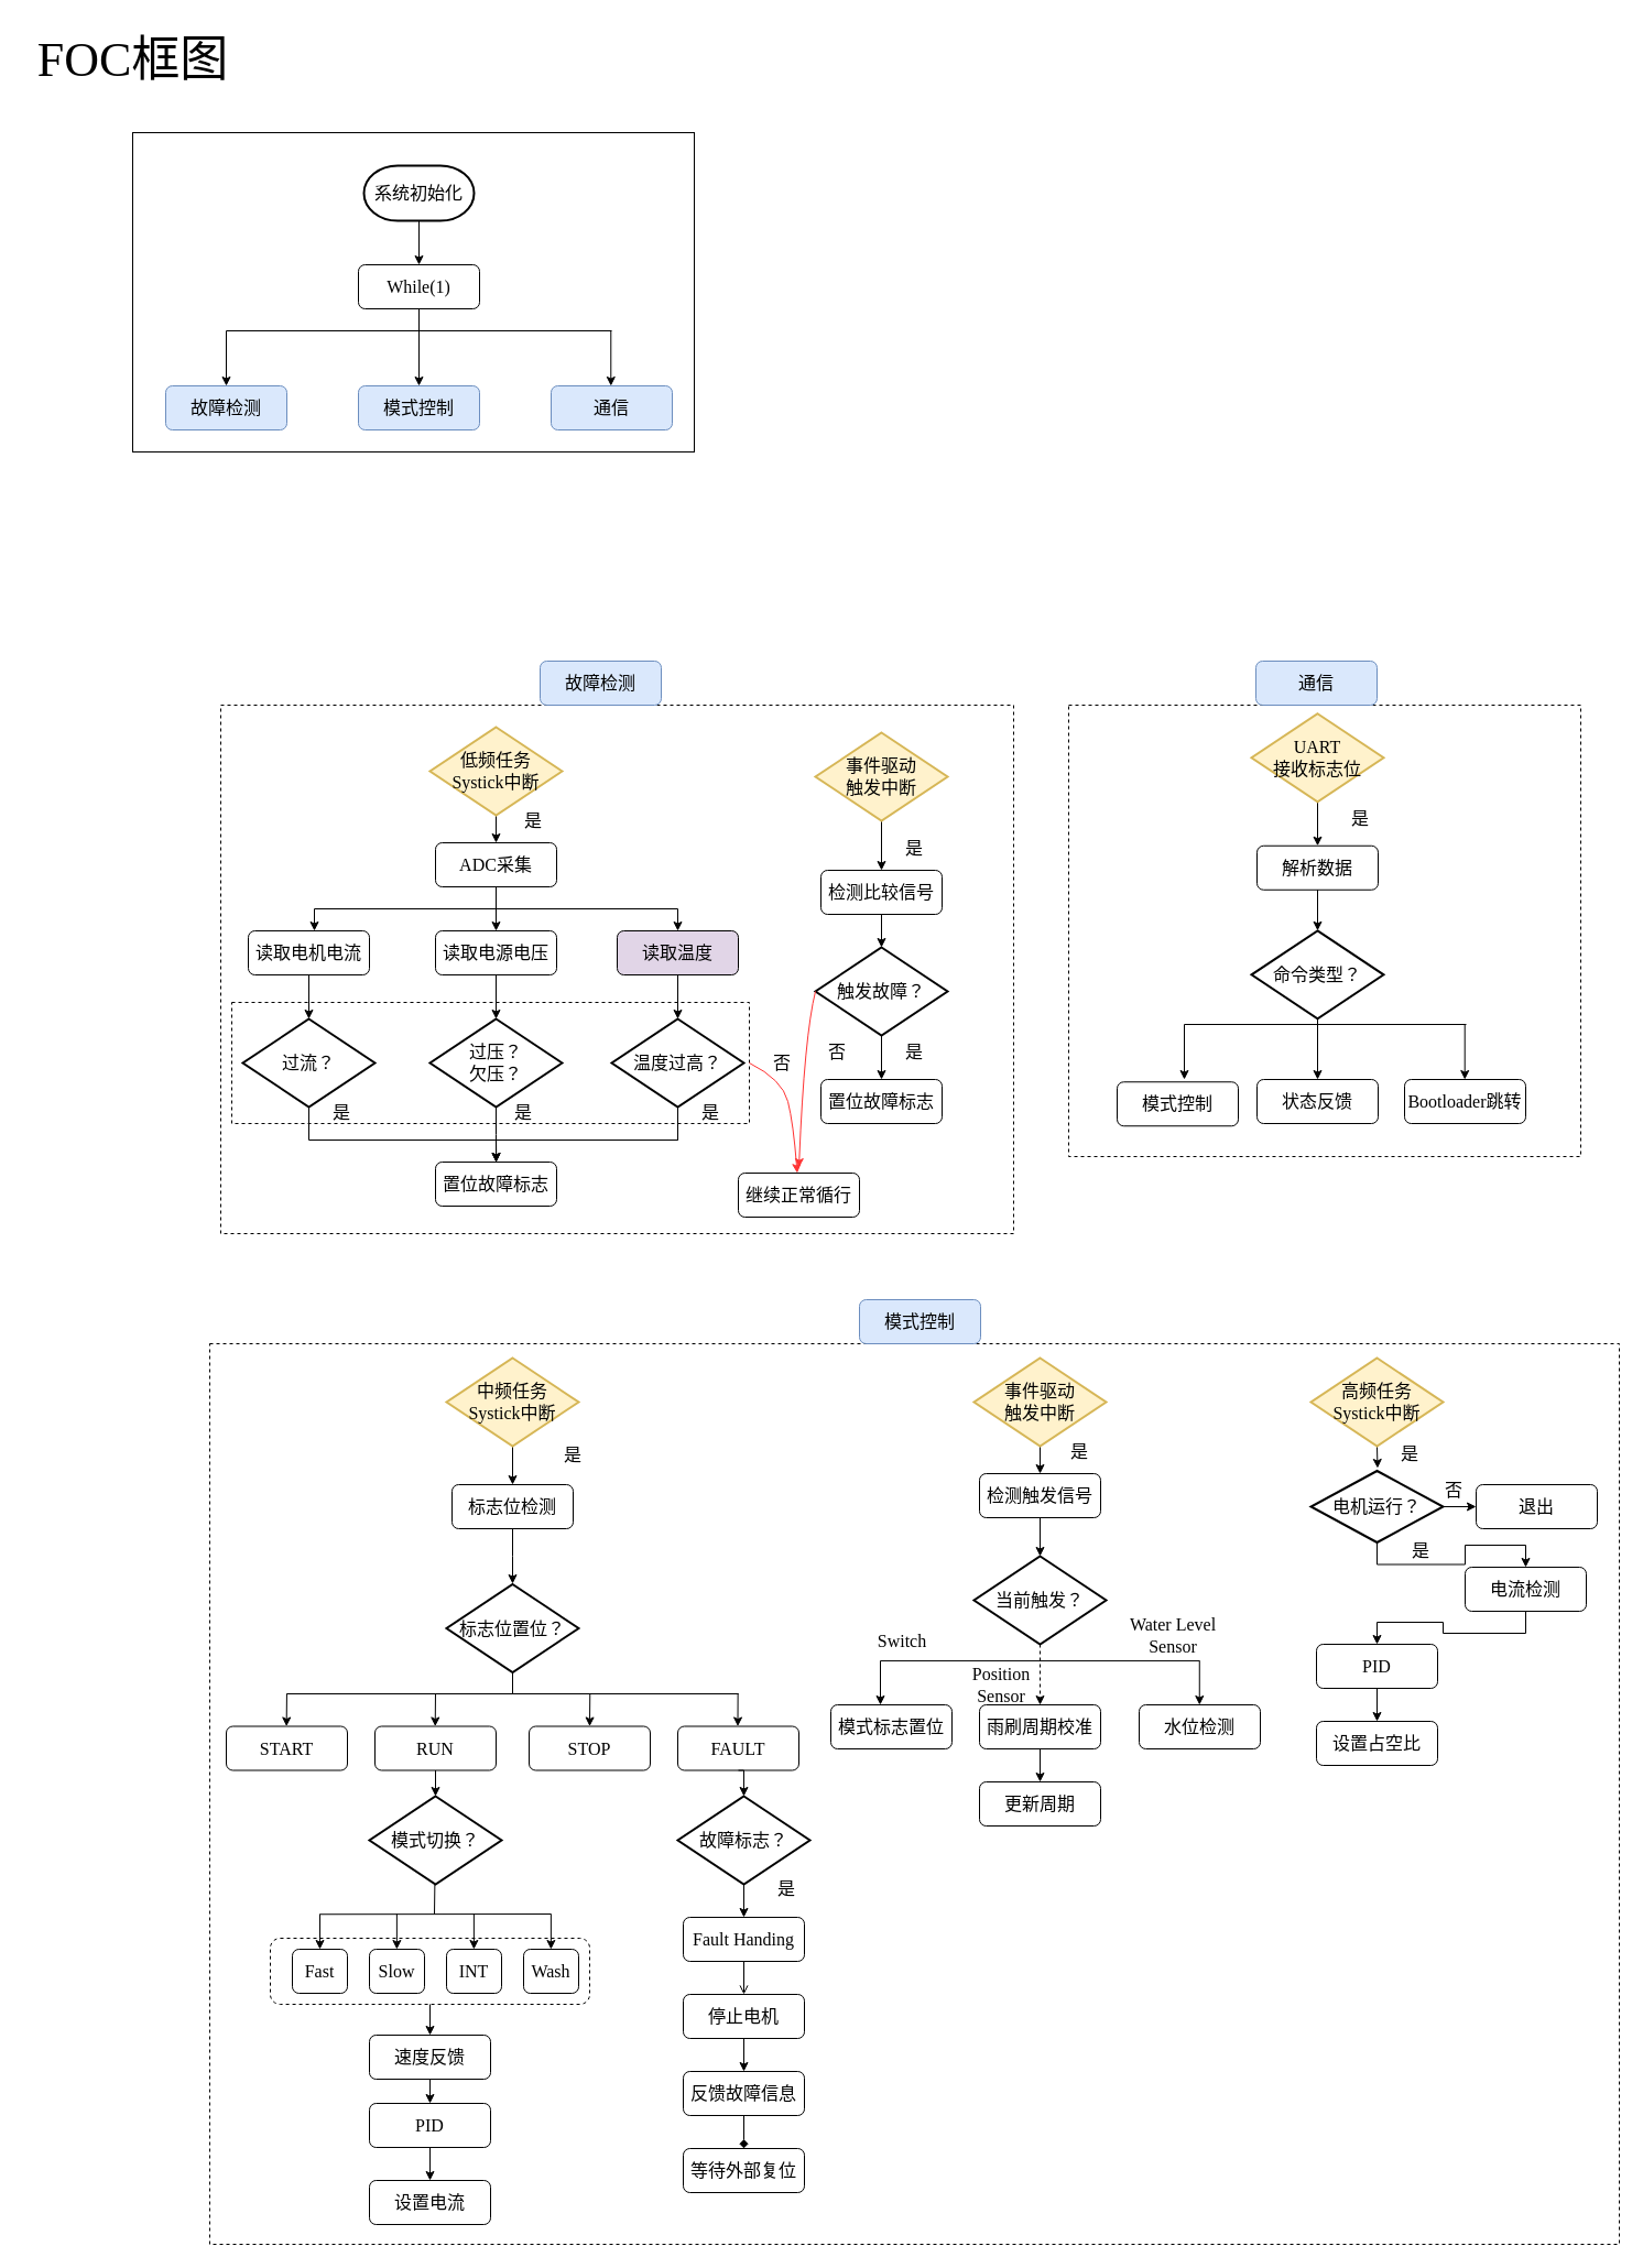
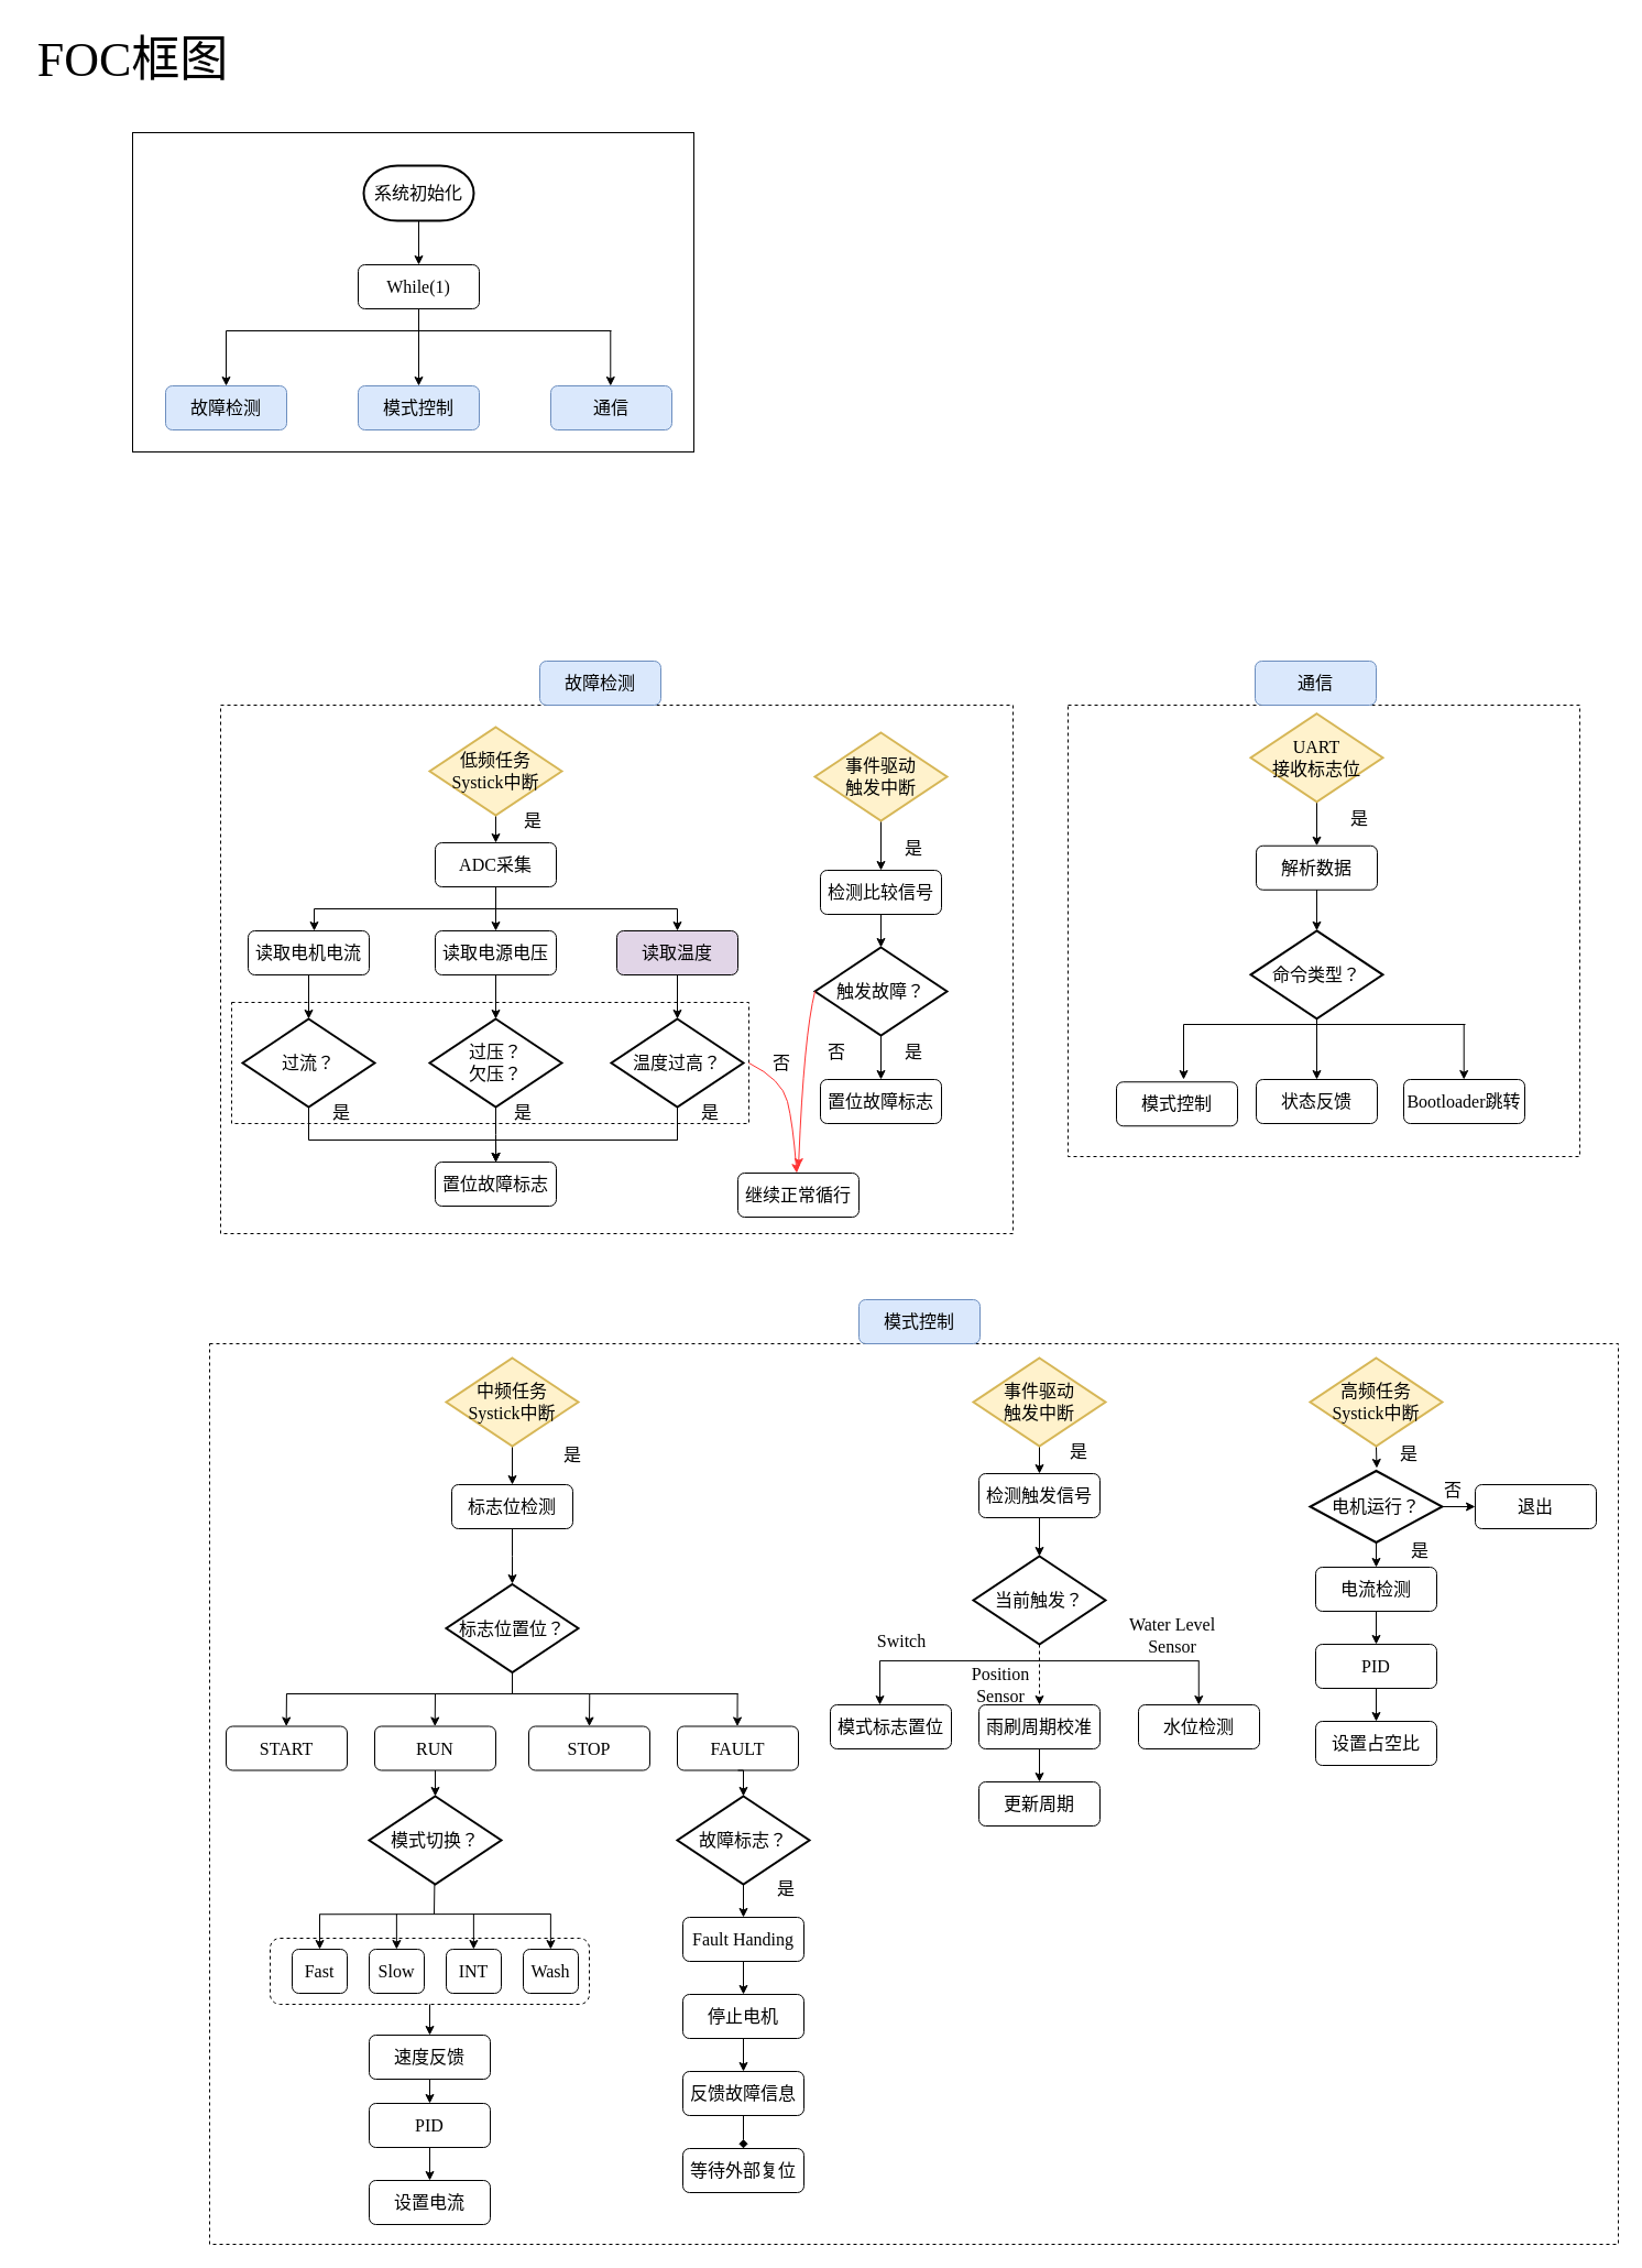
- <mxCell id="71" value="&lt;font face=&quot;Times New Roman&quot;&gt;&lt;span style=&quot;font-size: 16px;&quot;&gt;电流检测&lt;/span&gt;&lt;/font&gt;" style="rounded=1;whiteSpace=wrap;html=1;container=0;" parent="17" vertex="1"><mxGeometry x="1140" y="203" width="110" height="40" as="geometry" /></mxCell>
+ <mxCell id="71" value="&lt;font face=&quot;Times New Roman&quot;&gt;&lt;span style=&quot;font-size: 16px;&quot;&gt;电流检测&lt;/span&gt;&lt;/font&gt;" style="rounded=1;whiteSpace=wrap;html=1;container=0;" parent="17" vertex="1"><mxGeometry x="1005" y="203" width="110" height="40" as="geometry" /></mxCell>
- <mxCell id="21" style="edgeStyle=orthogonalEdgeStyle;rounded=0;orthogonalLoop=1;jettySize=auto;html=1;exitX=0.5;exitY=1;exitDx=0;exitDy=0;entryX=0.5;entryY=0;entryDx=0;entryDy=0;endArrow=open;" parent="17" source="22" target="26" edge="1"><mxGeometry relative="1" as="geometry" /></mxCell>
+ <mxCell id="21" style="edgeStyle=orthogonalEdgeStyle;rounded=0;orthogonalLoop=1;jettySize=auto;html=1;exitX=0.5;exitY=1;exitDx=0;exitDy=0;entryX=0.5;entryY=0;entryDx=0;entryDy=0;" parent="17" source="22" target="26" edge="1"><mxGeometry relative="1" as="geometry" /></mxCell>
